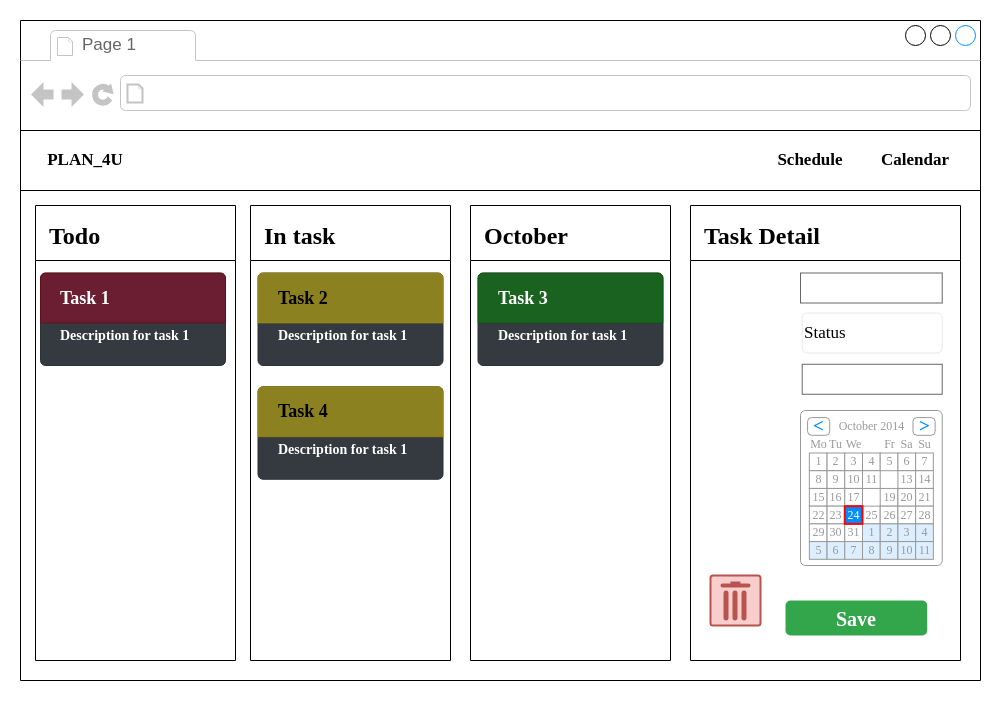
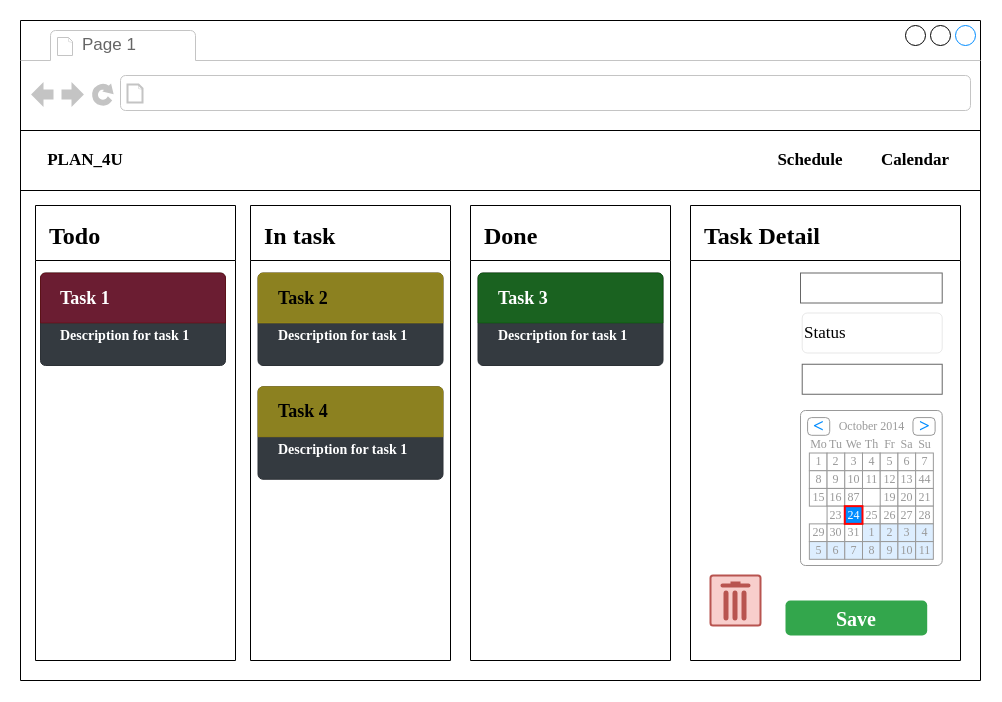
- <mxCell id="16" value="October" style="swimlane;align=left;startSize=55;spacingLeft=12;fontSize=24;fontFamily=Times New Roman;" parent="2" vertex="1"><mxGeometry x="450" y="185" width="200" height="455" as="geometry" /></mxCell>
+ <mxCell id="16" value="Done" style="swimlane;align=left;startSize=55;spacingLeft=12;fontSize=24;fontFamily=Times New Roman;" parent="2" vertex="1"><mxGeometry x="450" y="185" width="200" height="455" as="geometry" /></mxCell>
+ <mxCell id="29" value="Th" style="strokeWidth=1;shadow=0;dashed=0;align=center;html=1;shape=mxgraph.mockup.forms.anchor;fontColor=#999999;fontFamily=Times New Roman;" parent="22" vertex="1"><mxGeometry x="61.998" y="24.8" width="17.714" height="17.714" as="geometry" /></mxCell>
+ <mxCell id="44" value="12" style="strokeWidth=1;shadow=0;dashed=0;align=center;html=1;shape=mxgraph.mockup.forms.rrect;rSize=0;strokeColor=#999999;fontColor=#999999;fontFamily=Times New Roman;" parent="22" vertex="1"><mxGeometry x="79.712" y="60.229" width="17.714" height="17.714" as="geometry" /></mxCell>
- <mxCell id="46" value="14" style="strokeWidth=1;shadow=0;dashed=0;align=center;html=1;shape=mxgraph.mockup.forms.rrect;rSize=0;strokeColor=#999999;fontColor=#999999;fontFamily=Times New Roman;" parent="22" vertex="1"><mxGeometry x="115.139" y="60.229" width="17.714" height="17.714" as="geometry" /></mxCell>
+ <mxCell id="46" value="44" style="strokeWidth=1;shadow=0;dashed=0;align=center;html=1;shape=mxgraph.mockup.forms.rrect;rSize=0;strokeColor=#999999;fontColor=#999999;fontFamily=Times New Roman;" parent="22" vertex="1"><mxGeometry x="115.139" y="60.229" width="17.714" height="17.714" as="geometry" /></mxCell>
- <mxCell id="49" value="17" style="strokeWidth=1;shadow=0;dashed=0;align=center;html=1;shape=mxgraph.mockup.forms.rrect;rSize=0;strokeColor=#999999;fontColor=#999999;fontFamily=Times New Roman;" parent="22" vertex="1"><mxGeometry x="44.284" y="77.943" width="17.714" height="17.714" as="geometry" /></mxCell>
+ <mxCell id="49" value="87" style="strokeWidth=1;shadow=0;dashed=0;align=center;html=1;shape=mxgraph.mockup.forms.rrect;rSize=0;strokeColor=#999999;fontColor=#999999;fontFamily=Times New Roman;" parent="22" vertex="1"><mxGeometry x="44.284" y="77.943" width="17.714" height="17.714" as="geometry" /></mxCell>
- <mxCell id="53" value="22" style="strokeWidth=1;shadow=0;dashed=0;align=center;html=1;shape=mxgraph.mockup.forms.rrect;rSize=0;strokeColor=#999999;fontColor=#999999;fontFamily=Times New Roman;" parent="22" vertex="1"><mxGeometry x="8.857" y="95.657" width="17.714" height="17.714" as="geometry" /></mxCell>
